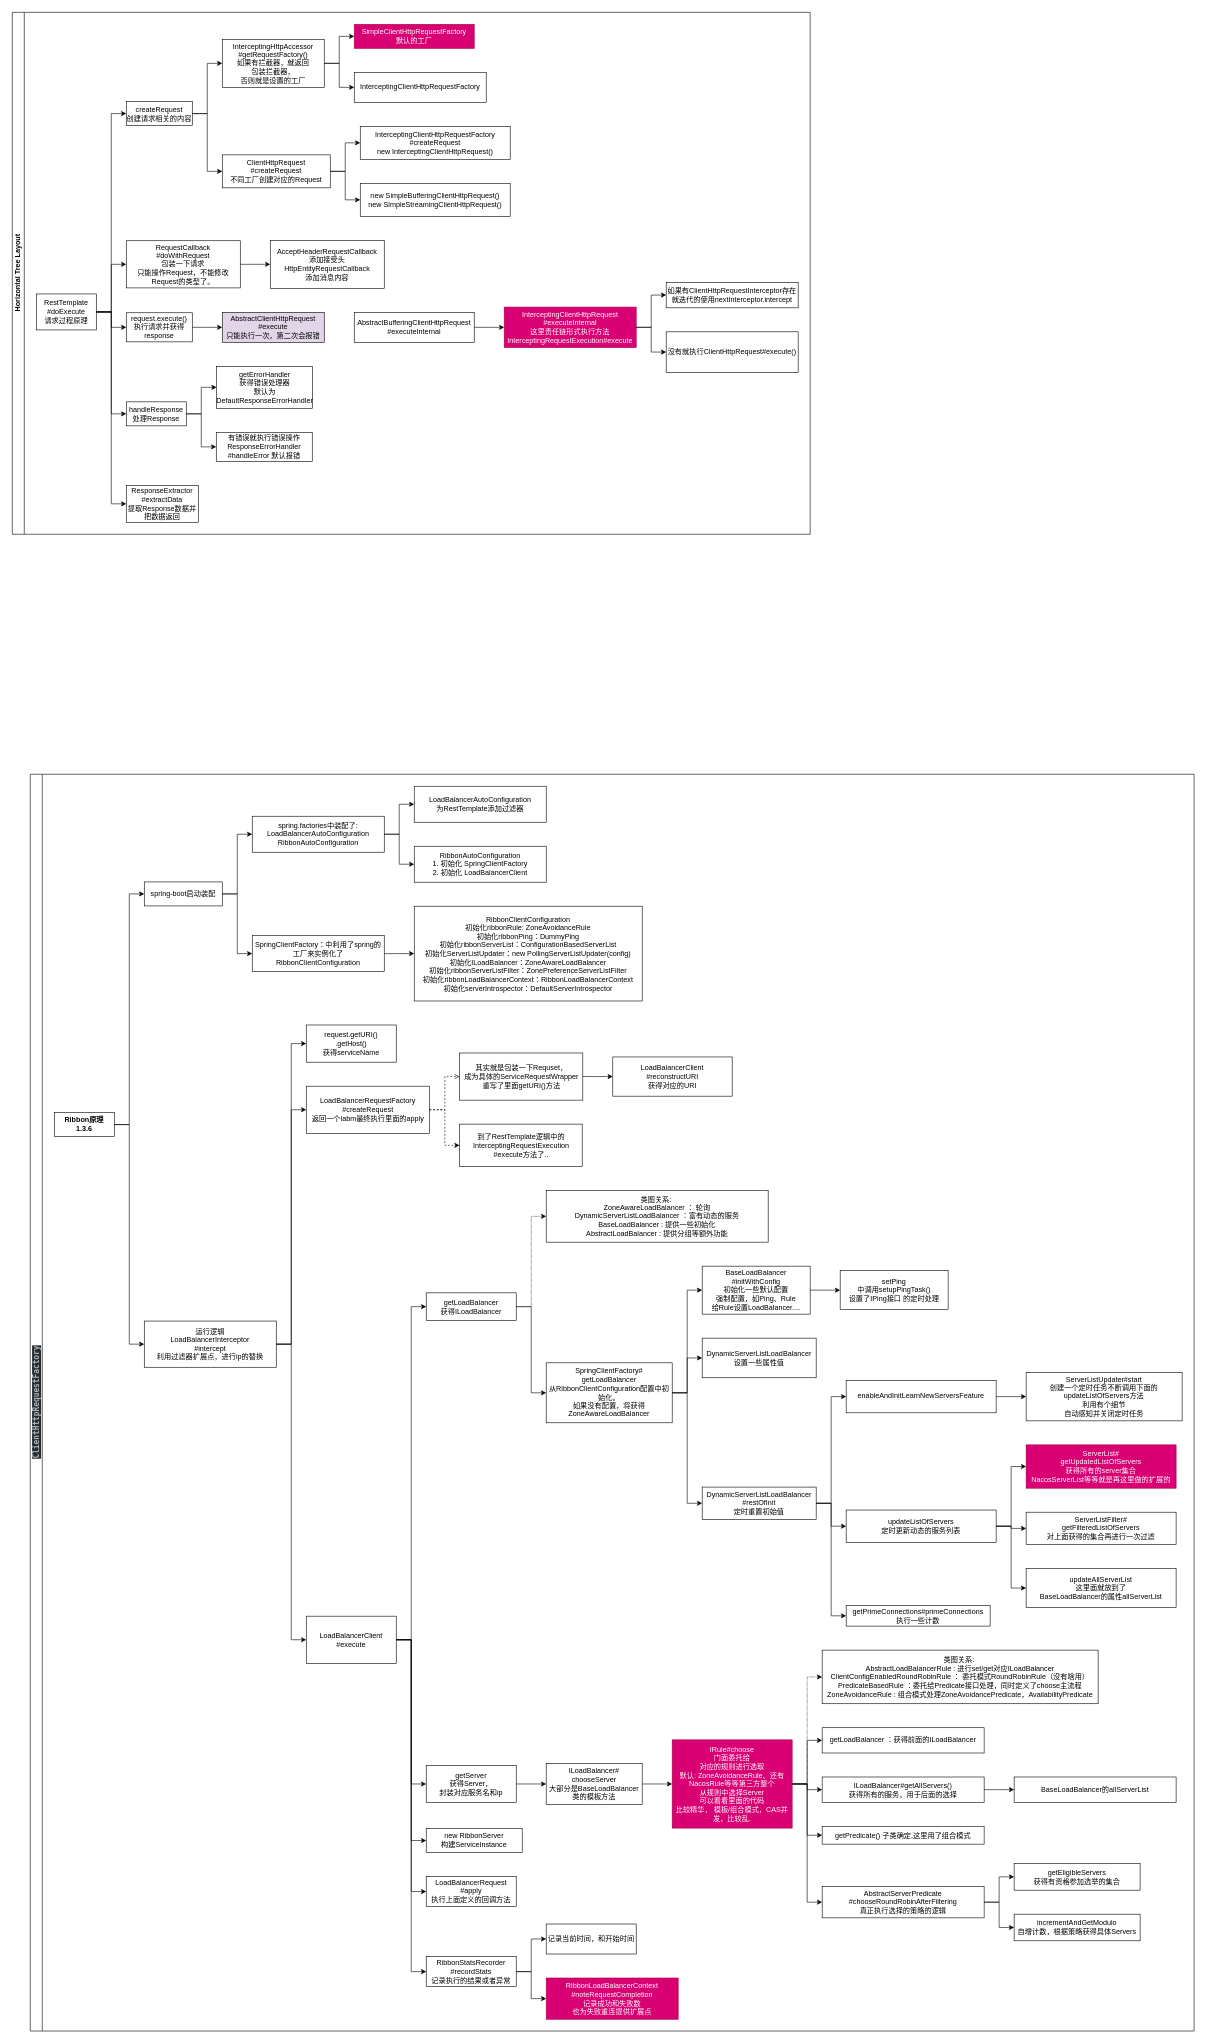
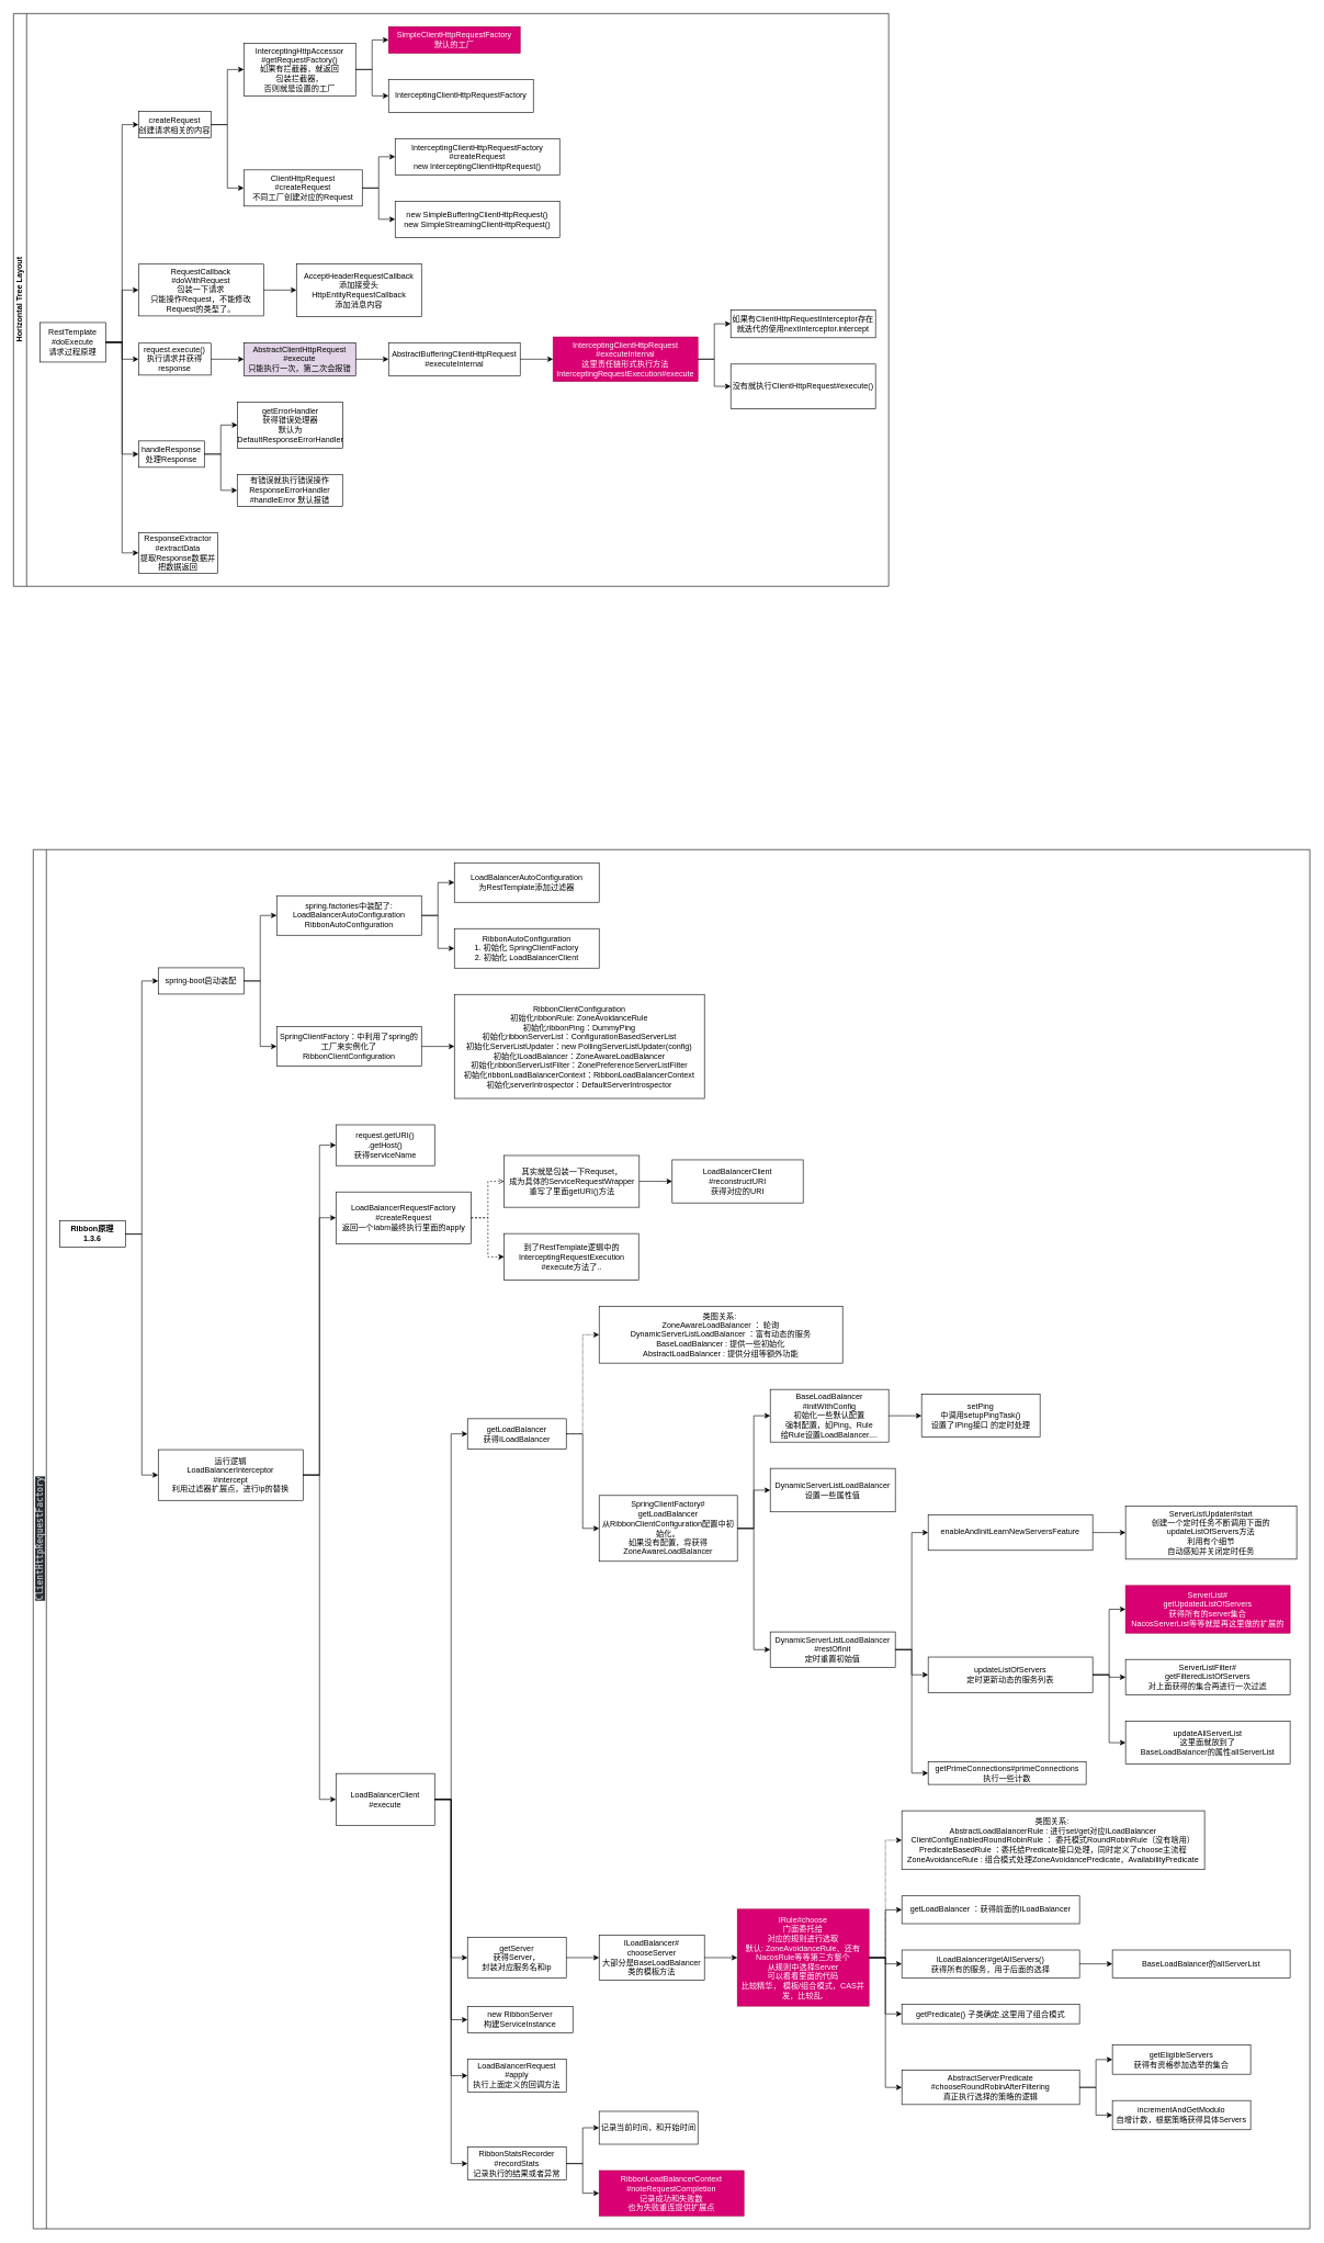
+ <mxCell id="30" value="" style="edgeStyle=elbowEdgeStyle;elbow=horizontal;html=1;rounded=0;" parent="2" source="29" target="31" edge="1"><mxGeometry relative="1" as="geometry"><mxPoint x="500" y="355.775" as="sourcePoint" /></mxGeometry></mxCell>
